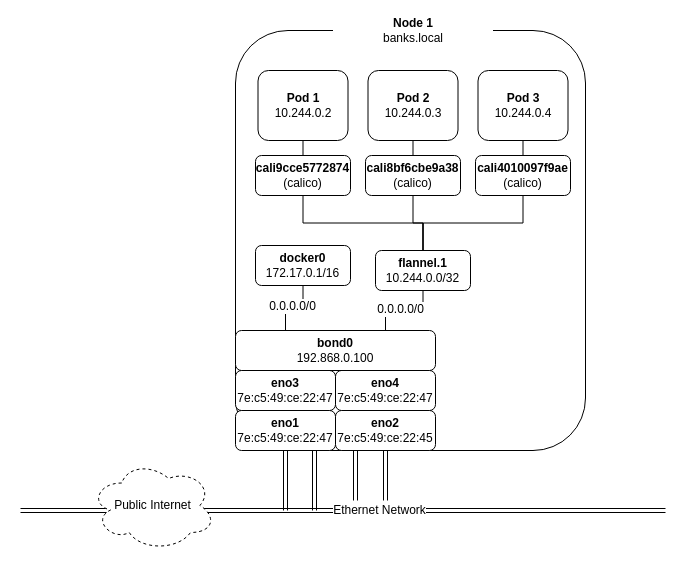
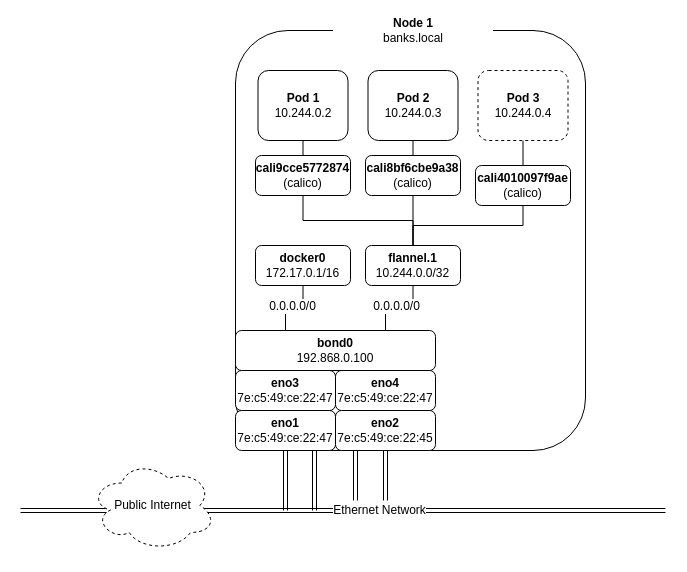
- <mxCell id="32" value="&lt;b&gt;Pod 3&lt;/b&gt;&lt;br&gt;10.244.0.4" style="rounded=1;whiteSpace=wrap;html=1;fillColor=#FFFFFF;" parent="1" vertex="1"><mxGeometry x="477.5" y="70" width="90" height="70" as="geometry" /></mxCell>
+ <mxCell id="32" value="&lt;b&gt;Pod 3&lt;/b&gt;&lt;br&gt;10.244.0.4" style="rounded=1;whiteSpace=wrap;html=1;fillColor=#FFFFFF;dashed=1;" parent="1" vertex="1"><mxGeometry x="477.5" y="70" width="90" height="70" as="geometry" /></mxCell>
- <mxCell id="34" value="&lt;b&gt;cali4010097f9ae&lt;/b&gt;&lt;br&gt;(calico)" style="rounded=1;whiteSpace=wrap;html=1;fillColor=#FFFFFF;" parent="1" vertex="1"><mxGeometry x="475" y="155" width="95" height="40" as="geometry" /></mxCell>
+ <mxCell id="34" value="&lt;b&gt;cali4010097f9ae&lt;/b&gt;&lt;br&gt;(calico)" style="rounded=1;whiteSpace=wrap;html=1;fillColor=#FFFFFF;" parent="1" vertex="1"><mxGeometry x="475" y="165" width="95" height="40" as="geometry" /></mxCell>
- <mxCell id="24" value="&lt;b&gt;flannel.1&lt;br&gt;&lt;/b&gt;10.244.0.0/32" style="rounded=1;whiteSpace=wrap;html=1;fillColor=#FFFFFF;" parent="1" vertex="1"><mxGeometry x="375" y="250" width="95" height="40" as="geometry" /></mxCell>
+ <mxCell id="24" value="&lt;b&gt;flannel.1&lt;br&gt;&lt;/b&gt;10.244.0.0/32" style="rounded=1;whiteSpace=wrap;html=1;fillColor=#FFFFFF;" parent="1" vertex="1"><mxGeometry x="365" y="245" width="95" height="40" as="geometry" /></mxCell>
